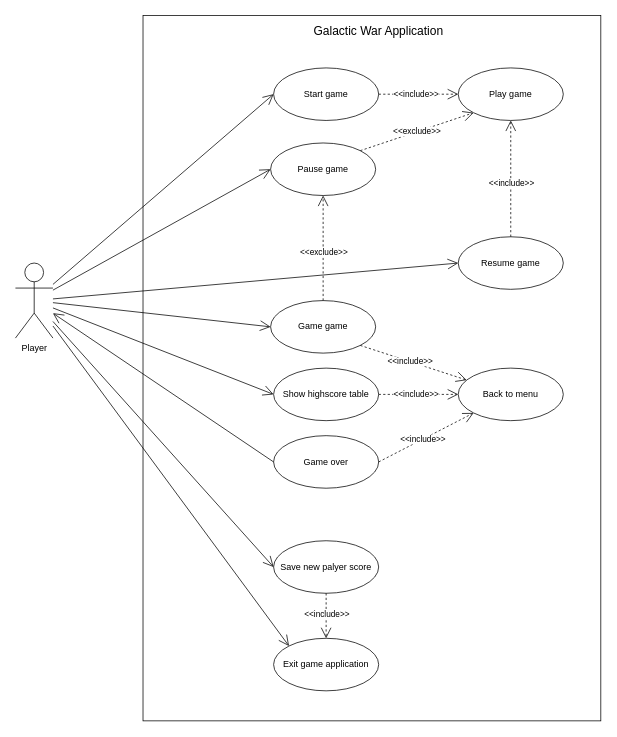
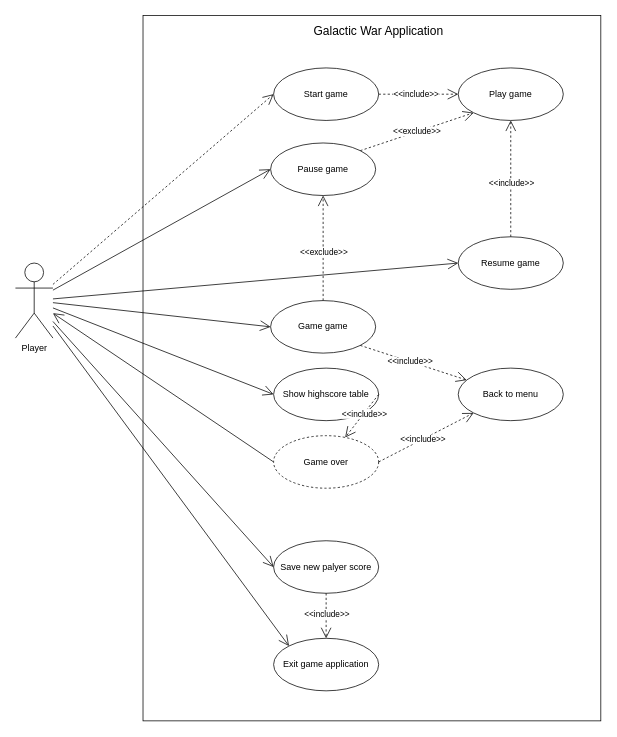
- <mxCell id="6" value="" style="endArrow=open;endFill=1;endSize=12;html=1;entryX=0;entryY=0.5;entryDx=0;entryDy=0;" parent="1" source="4" target="5" edge="1"><mxGeometry width="160" relative="1" as="geometry"><mxPoint x="240" y="160" as="sourcePoint" /><mxPoint x="400" y="160" as="targetPoint" /></mxGeometry></mxCell>
+ <mxCell id="6" value="" style="endArrow=open;endFill=1;endSize=12;html=1;entryX=0;entryY=0.5;entryDx=0;entryDy=0;dashed=1;" parent="1" source="4" target="5" edge="1"><mxGeometry width="160" relative="1" as="geometry"><mxPoint x="240" y="160" as="sourcePoint" /><mxPoint x="400" y="160" as="targetPoint" /></mxGeometry></mxCell>
- <mxCell id="25" value="&amp;lt;&amp;lt;include&amp;gt;&amp;gt;" style="endArrow=open;endSize=12;dashed=1;html=1;entryX=0;entryY=0.5;entryDx=0;entryDy=0;exitX=1;exitY=0.5;exitDx=0;exitDy=0;" parent="1" source="23" target="17" edge="1"><mxGeometry x="-0.08" width="160" relative="1" as="geometry"><mxPoint x="510" y="315" as="sourcePoint" /><mxPoint x="590" y="315" as="targetPoint" /><mxPoint x="1" as="offset" /></mxGeometry></mxCell>
+ <mxCell id="25" value="&amp;lt;&amp;lt;include&amp;gt;&amp;gt;" style="endArrow=open;endSize=12;dashed=1;html=1;exitX=1;exitY=0.5;exitDx=0;exitDy=0;" parent="1" source="23" target="11" edge="1"><mxGeometry x="-0.08" width="160" relative="1" as="geometry"><mxPoint x="510" y="315" as="sourcePoint" /><mxPoint x="590" y="315" as="targetPoint" /><mxPoint x="1" as="offset" /></mxGeometry></mxCell>
- <mxCell id="11" value="Game over" style="ellipse;whiteSpace=wrap;html=1;fillColor=none;" parent="1" vertex="1"><mxGeometry x="364" y="580" width="140" height="70" as="geometry" /></mxCell>
+ <mxCell id="11" value="Game over" style="ellipse;whiteSpace=wrap;html=1;fillColor=none;dashed=1;" parent="1" vertex="1"><mxGeometry x="364" y="580" width="140" height="70" as="geometry" /></mxCell>
